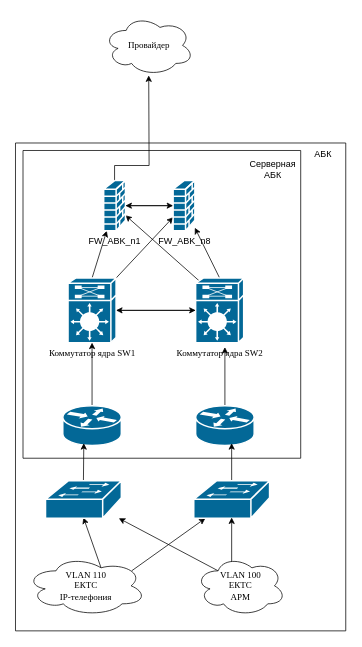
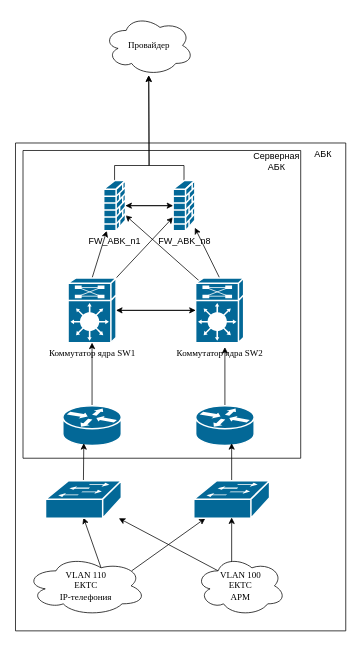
+ <mxCell id="21" style="edgeStyle=orthogonalEdgeStyle;rounded=0;orthogonalLoop=1;jettySize=auto;html=1;exitX=0.5;exitY=0;exitDx=0;exitDy=0;exitPerimeter=0;" parent="1" source="23" target="31" edge="1"><mxGeometry relative="1" as="geometry"><Array as="points"><mxPoint x="244" y="220" /><mxPoint x="198" y="220" /></Array></mxGeometry></mxCell>
- <mxCell id="32" value="Серверная АБК" style="text;html=1;strokeColor=none;fillColor=none;align=center;verticalAlign=middle;whiteSpace=wrap;rounded=0;" parent="1" vertex="1"><mxGeometry x="333" y="210" width="60" height="30" as="geometry" /></mxCell>
+ <mxCell id="32" value="Серверная АБК" style="text;html=1;strokeColor=none;fillColor=none;align=center;verticalAlign=middle;whiteSpace=wrap;rounded=0;" parent="1" vertex="1"><mxGeometry x="338" y="200" width="60" height="30" as="geometry" /></mxCell>
